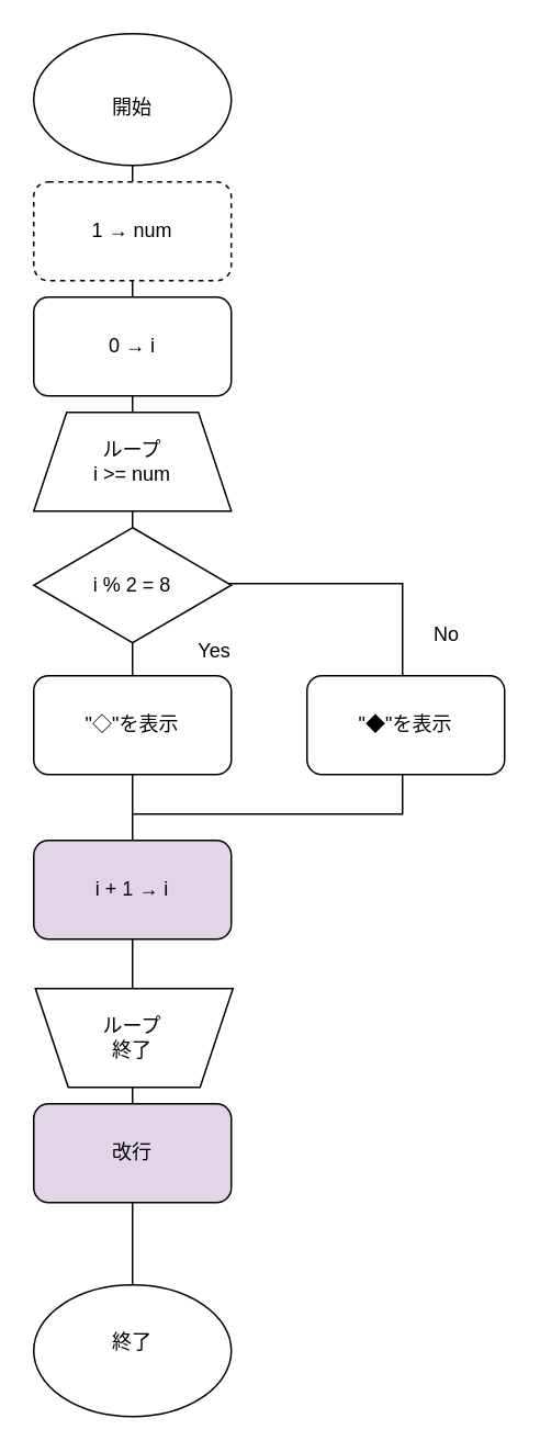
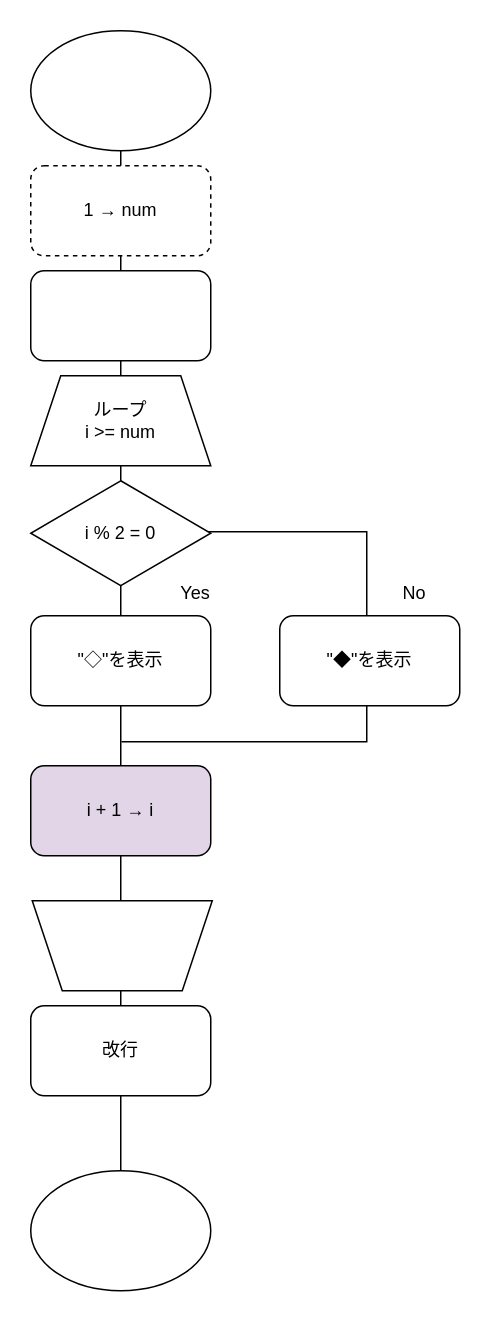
- <mxCell id="8" value="開始" style="text;html=1;align=center;verticalAlign=middle;whiteSpace=wrap;rounded=0;" parent="1" vertex="1"><mxGeometry x="50" y="50" width="60" height="30" as="geometry" /></mxCell>
- <mxCell id="21" value="&lt;span style=&quot;background-color: transparent;&quot;&gt;0 → i&lt;/span&gt;" style="text;html=1;align=center;verticalAlign=middle;whiteSpace=wrap;rounded=0;" parent="19" vertex="1"><mxGeometry x="30" y="15" width="60" height="30" as="geometry" /></mxCell>
- <mxCell id="22" value="i % 2 = 8" style="rhombus;whiteSpace=wrap;html=1;" vertex="1" parent="1"><mxGeometry x="20" y="320" width="120" height="70" as="geometry" /></mxCell>
+ <mxCell id="22" value="i % 2 = 0" style="rhombus;whiteSpace=wrap;html=1;" vertex="1" parent="1"><mxGeometry x="20" y="320" width="120" height="70" as="geometry" /></mxCell>
- <mxCell id="25" value="No" style="text;html=1;align=center;verticalAlign=middle;whiteSpace=wrap;rounded=0;" vertex="1" parent="1"><mxGeometry x="241" y="370" width="60" height="30" as="geometry" /></mxCell>
+ <mxCell id="25" value="No" style="text;html=1;align=center;verticalAlign=middle;whiteSpace=wrap;rounded=0;" vertex="1" parent="1"><mxGeometry x="246" y="380" width="60" height="30" as="geometry" /></mxCell>
- <mxCell id="15" value="ループ&lt;div&gt;終了&lt;/div&gt;" style="text;html=1;align=center;verticalAlign=middle;whiteSpace=wrap;rounded=0;" parent="13" vertex="1"><mxGeometry x="29.0" y="15.0" width="60" height="30" as="geometry" /></mxCell>
- <mxCell id="10" value="改行" style="rounded=1;whiteSpace=wrap;html=1;fillColor=#e1d5e7;" parent="1" vertex="1"><mxGeometry x="20" y="670" width="120" height="60" as="geometry" /></mxCell>
+ <mxCell id="10" value="改行" style="rounded=1;whiteSpace=wrap;html=1;" parent="1" vertex="1"><mxGeometry x="20" y="670" width="120" height="60" as="geometry" /></mxCell>
- <mxCell id="18" value="終了" style="text;html=1;align=center;verticalAlign=middle;whiteSpace=wrap;rounded=0;" parent="16" vertex="1"><mxGeometry x="30" y="20" width="60" height="30" as="geometry" /></mxCell>
